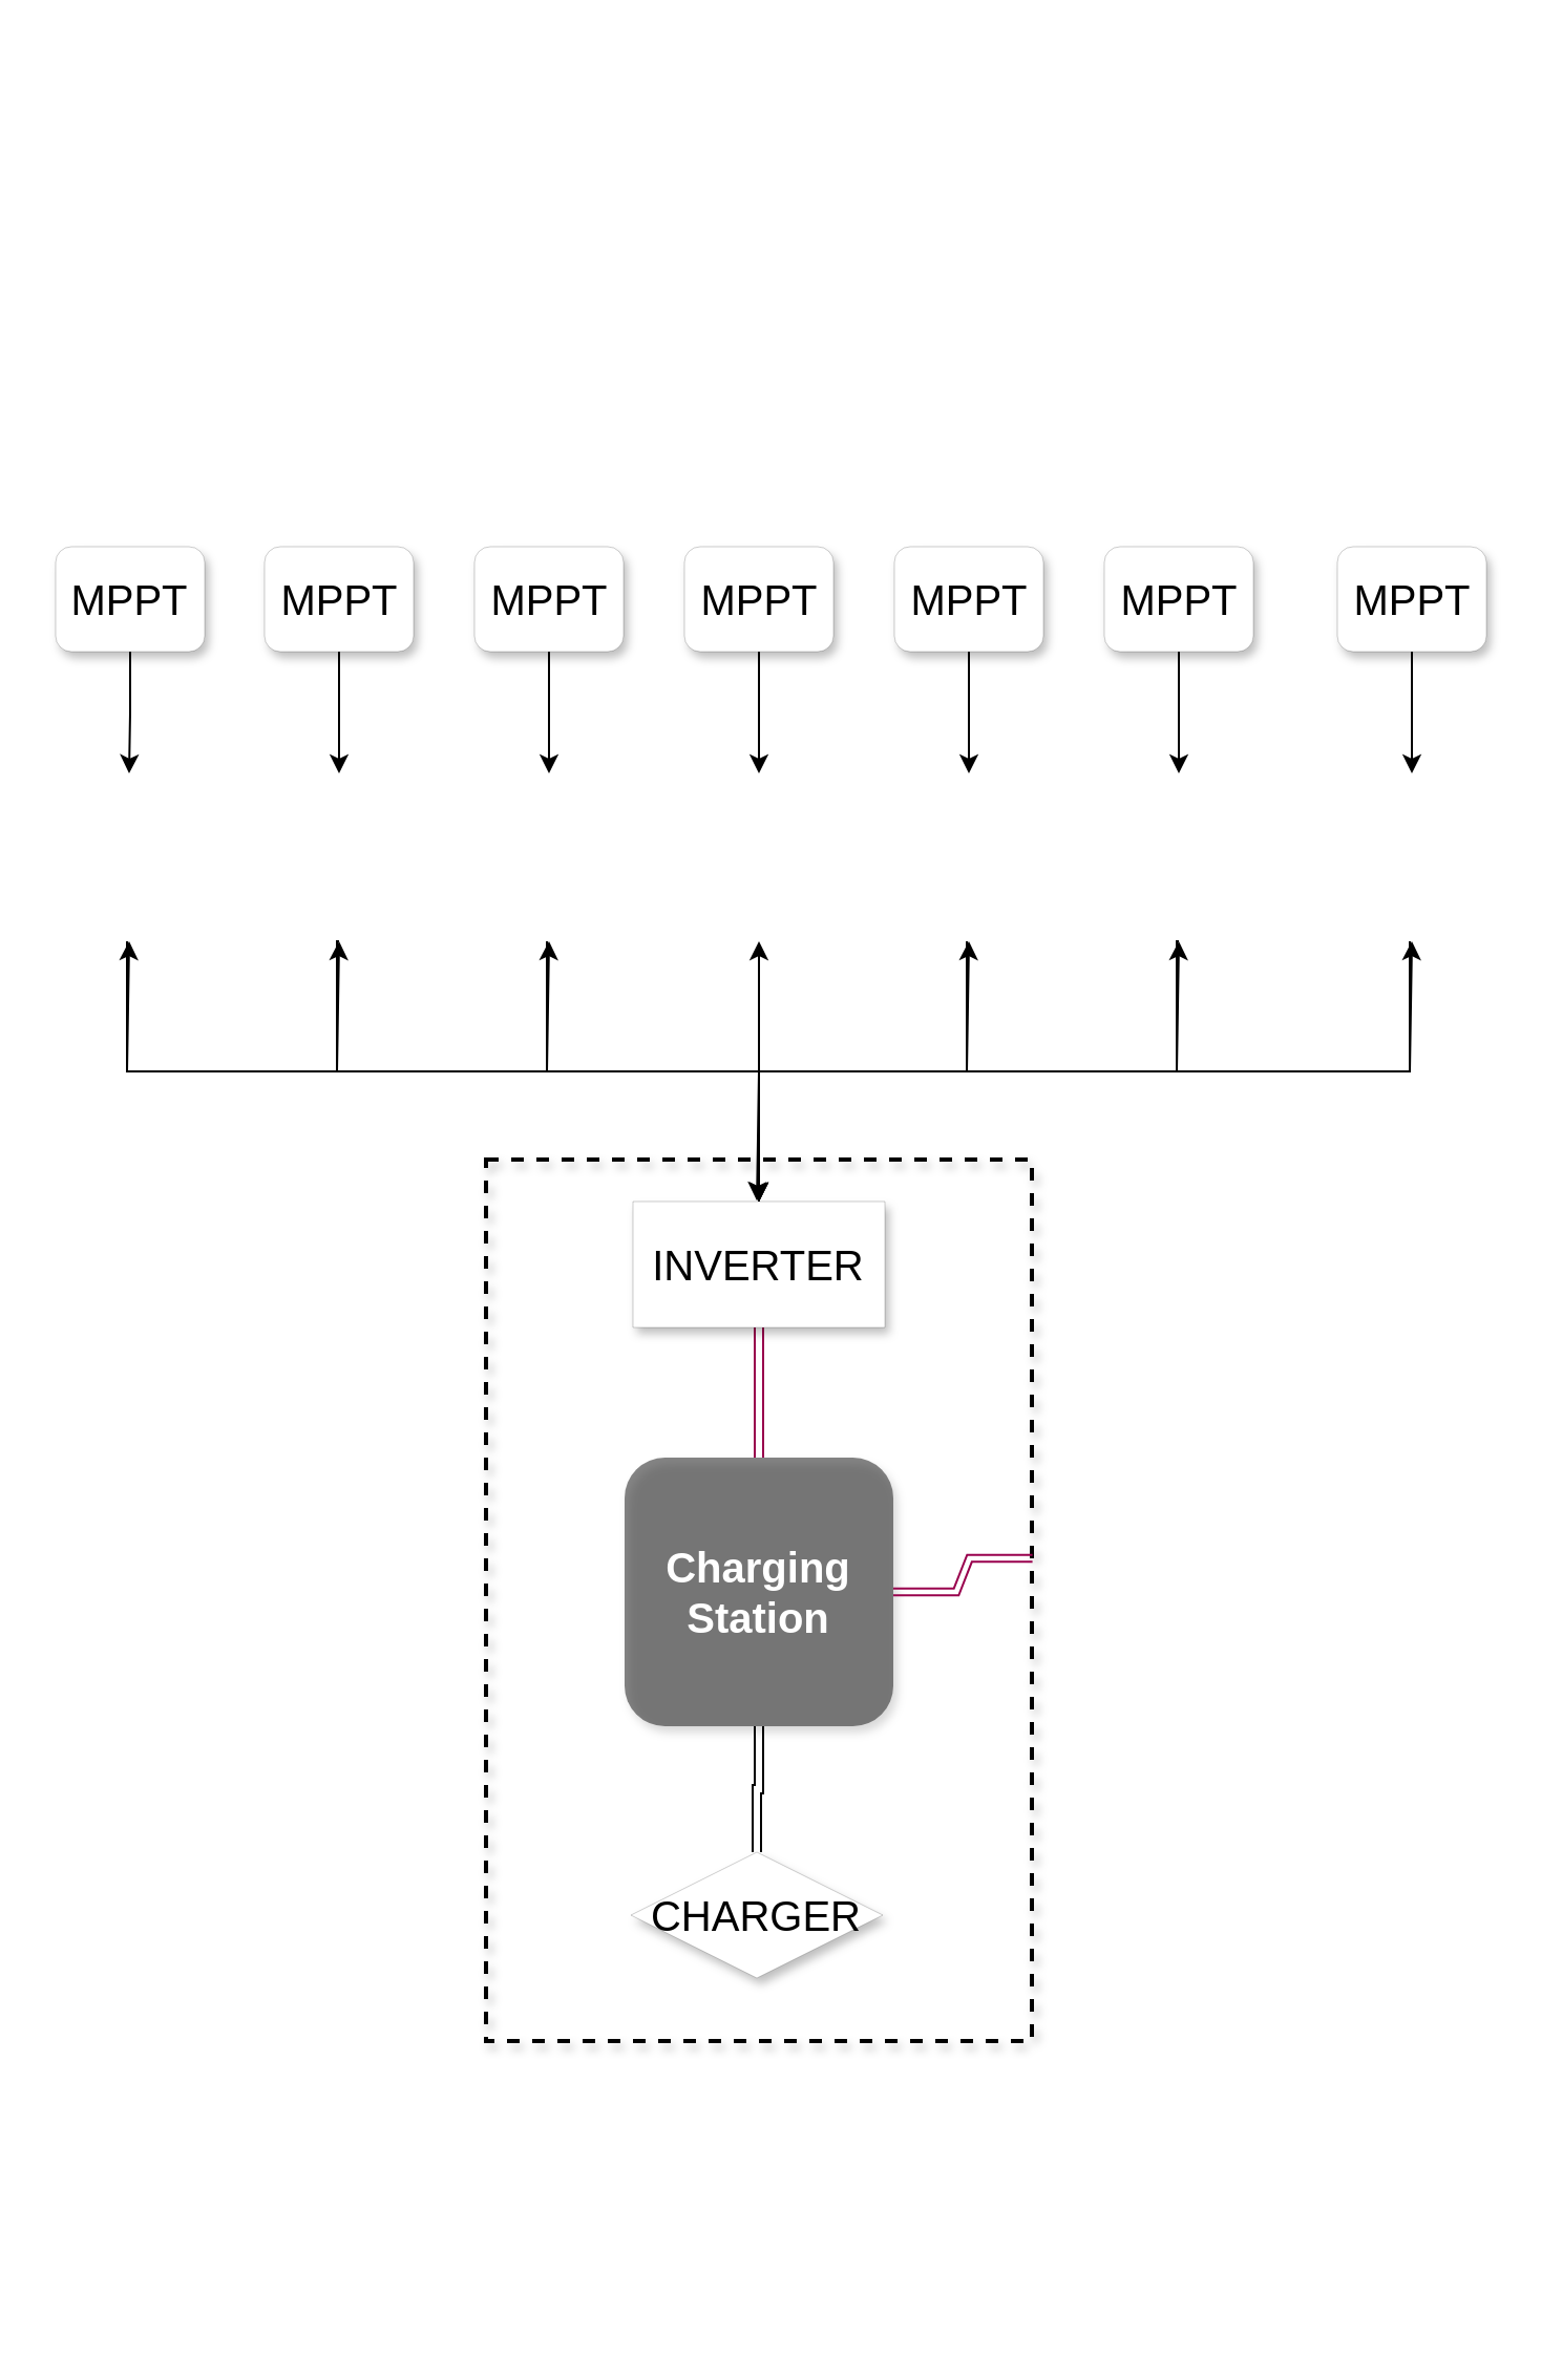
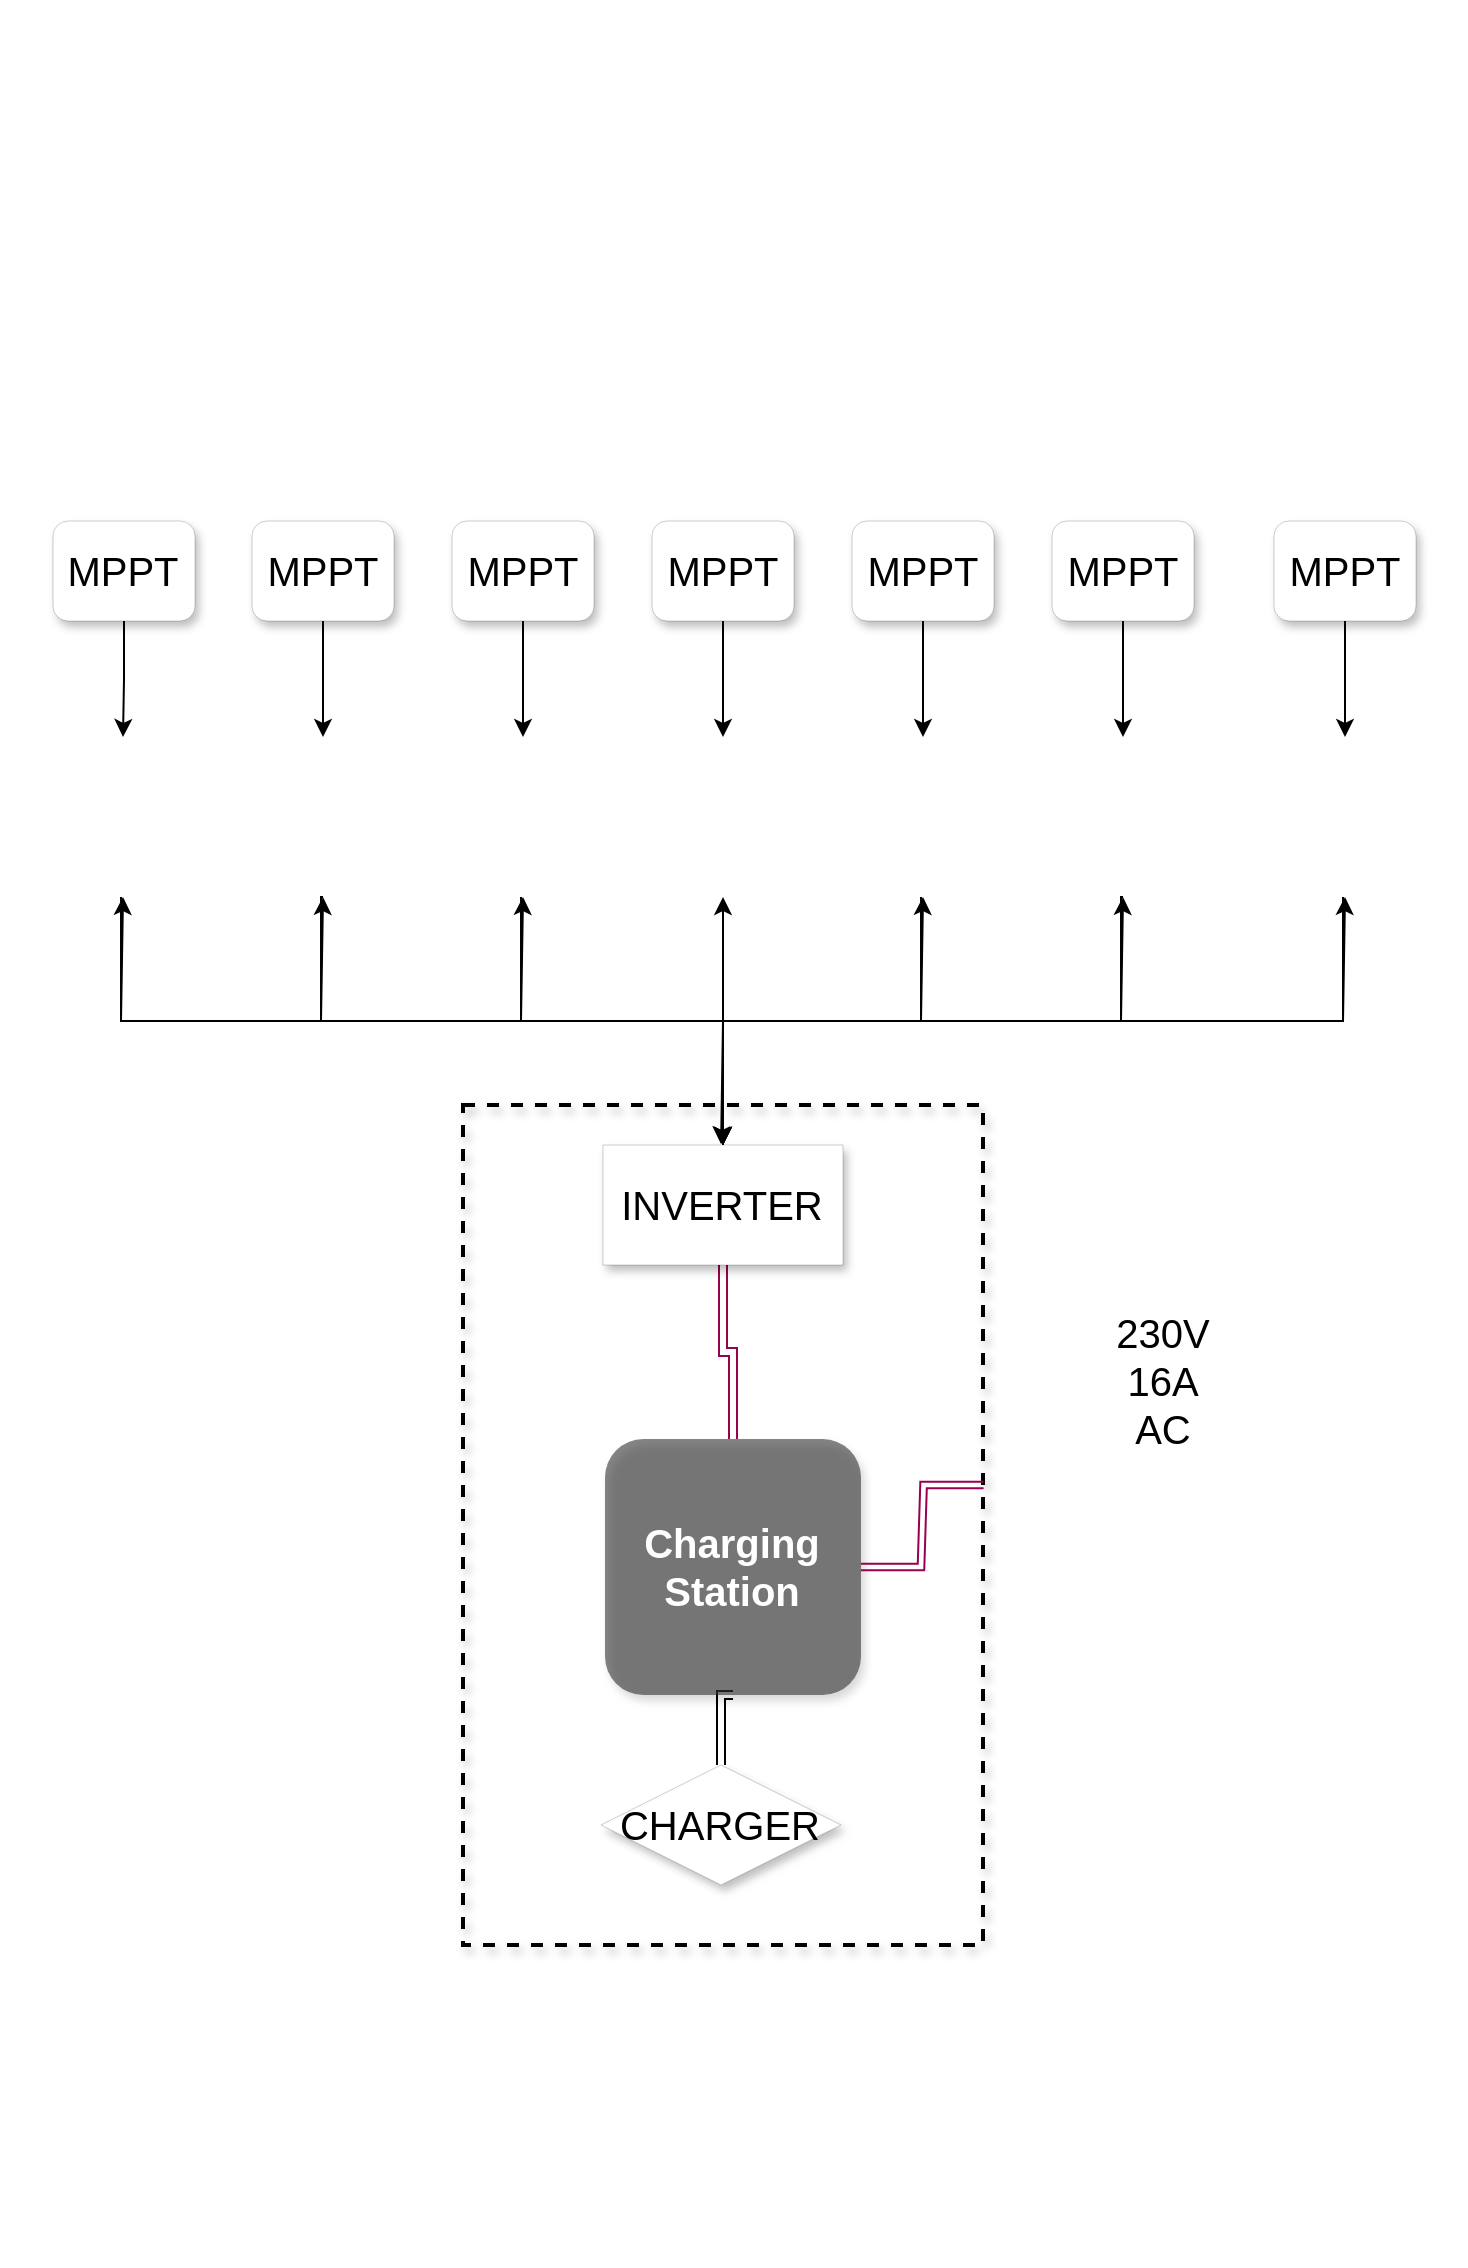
+ <mxCell id="59" value="230V&lt;br&gt;16A&lt;br&gt;AC" style="text;html=1;align=center;verticalAlign=middle;resizable=0;points=[];autosize=1;strokeColor=none;fillColor=none;fontSize=20;fontColor=#000000;" vertex="1" parent="1"><mxGeometry x="551" y="650" width="60" height="80" as="geometry" /></mxCell>
- <mxCell id="4" value="&lt;b style=&quot;font-size: 20px&quot;&gt;&lt;font color=&quot;#ffffff&quot; style=&quot;font-size: 20px&quot;&gt;Charging&lt;br&gt;Station&lt;/font&gt;&lt;/b&gt;" style="whiteSpace=wrap;html=1;aspect=fixed;fillColor=#333333;gradientColor=none;rounded=1;shadow=1;sketch=0;glass=0;strokeColor=none;opacity=60;" vertex="1" parent="1"><mxGeometry x="297" y="694" width="128" height="128" as="geometry" /></mxCell>
+ <mxCell id="4" value="&lt;b style=&quot;font-size: 20px&quot;&gt;&lt;font color=&quot;#ffffff&quot; style=&quot;font-size: 20px&quot;&gt;Charging&lt;br&gt;Station&lt;/font&gt;&lt;/b&gt;" style="whiteSpace=wrap;html=1;aspect=fixed;fillColor=#333333;gradientColor=none;rounded=1;shadow=1;sketch=0;glass=0;strokeColor=none;opacity=60;" vertex="1" parent="1"><mxGeometry x="302" y="719" width="128" height="128" as="geometry" /></mxCell>
